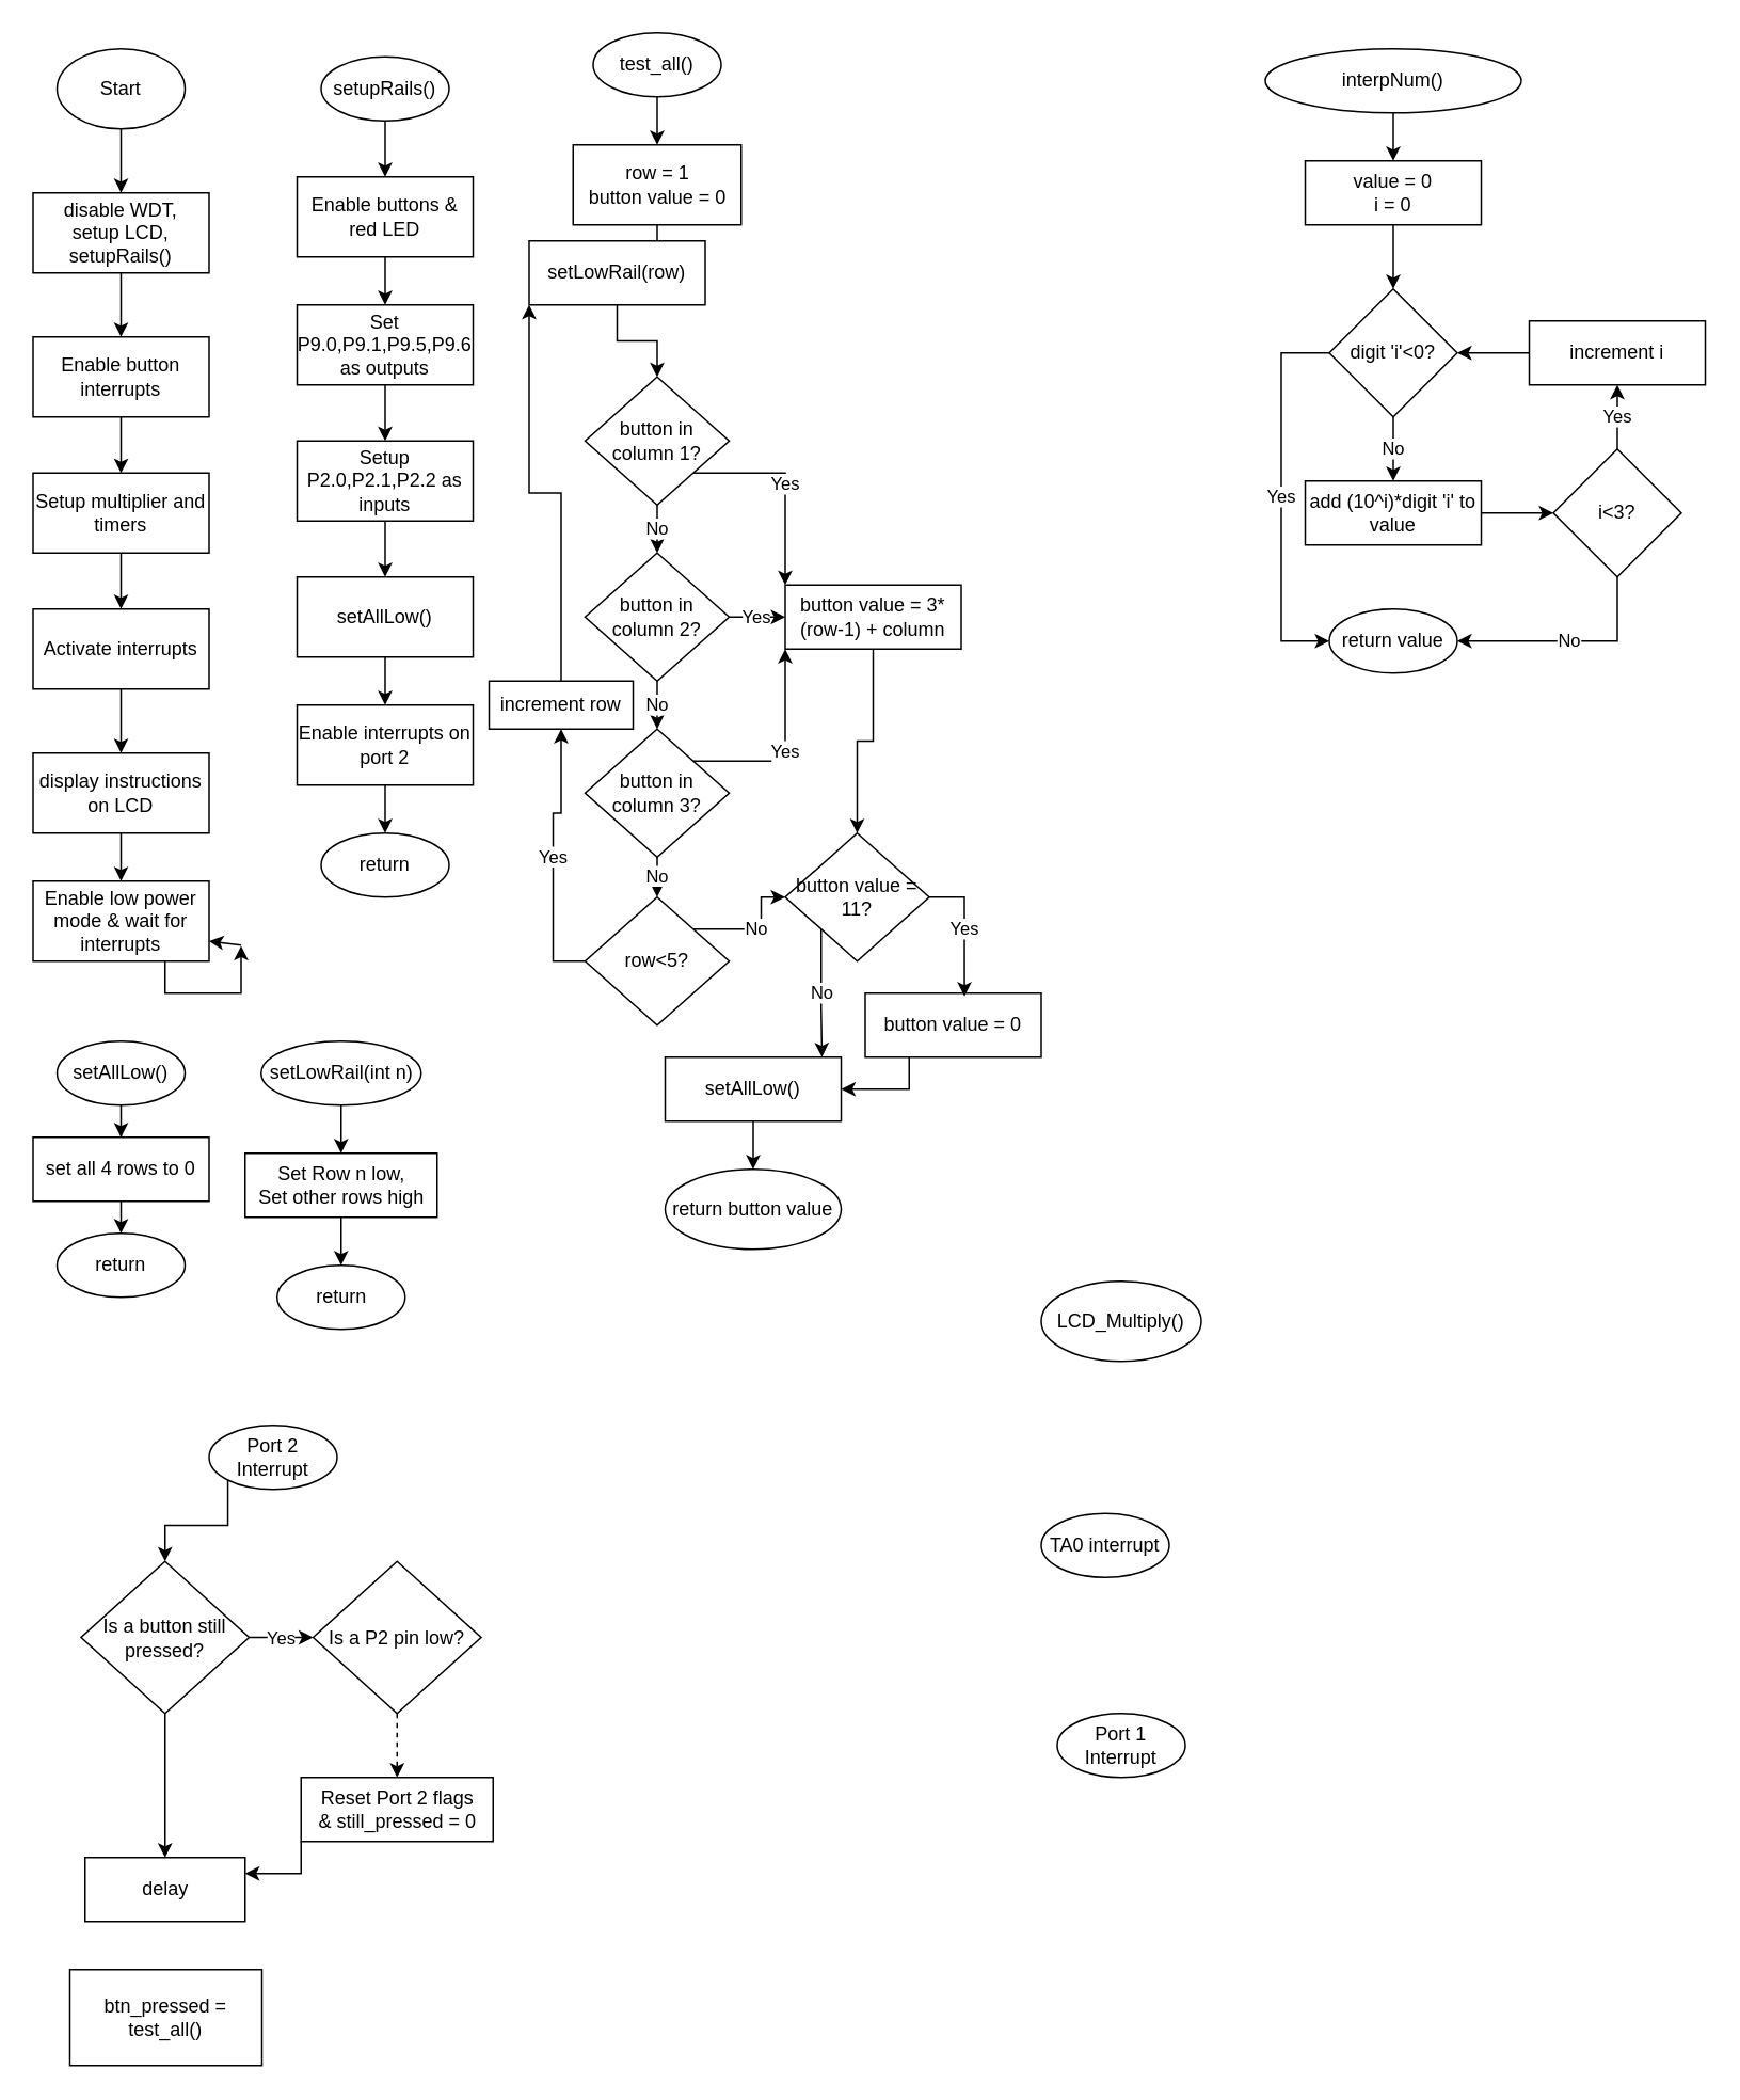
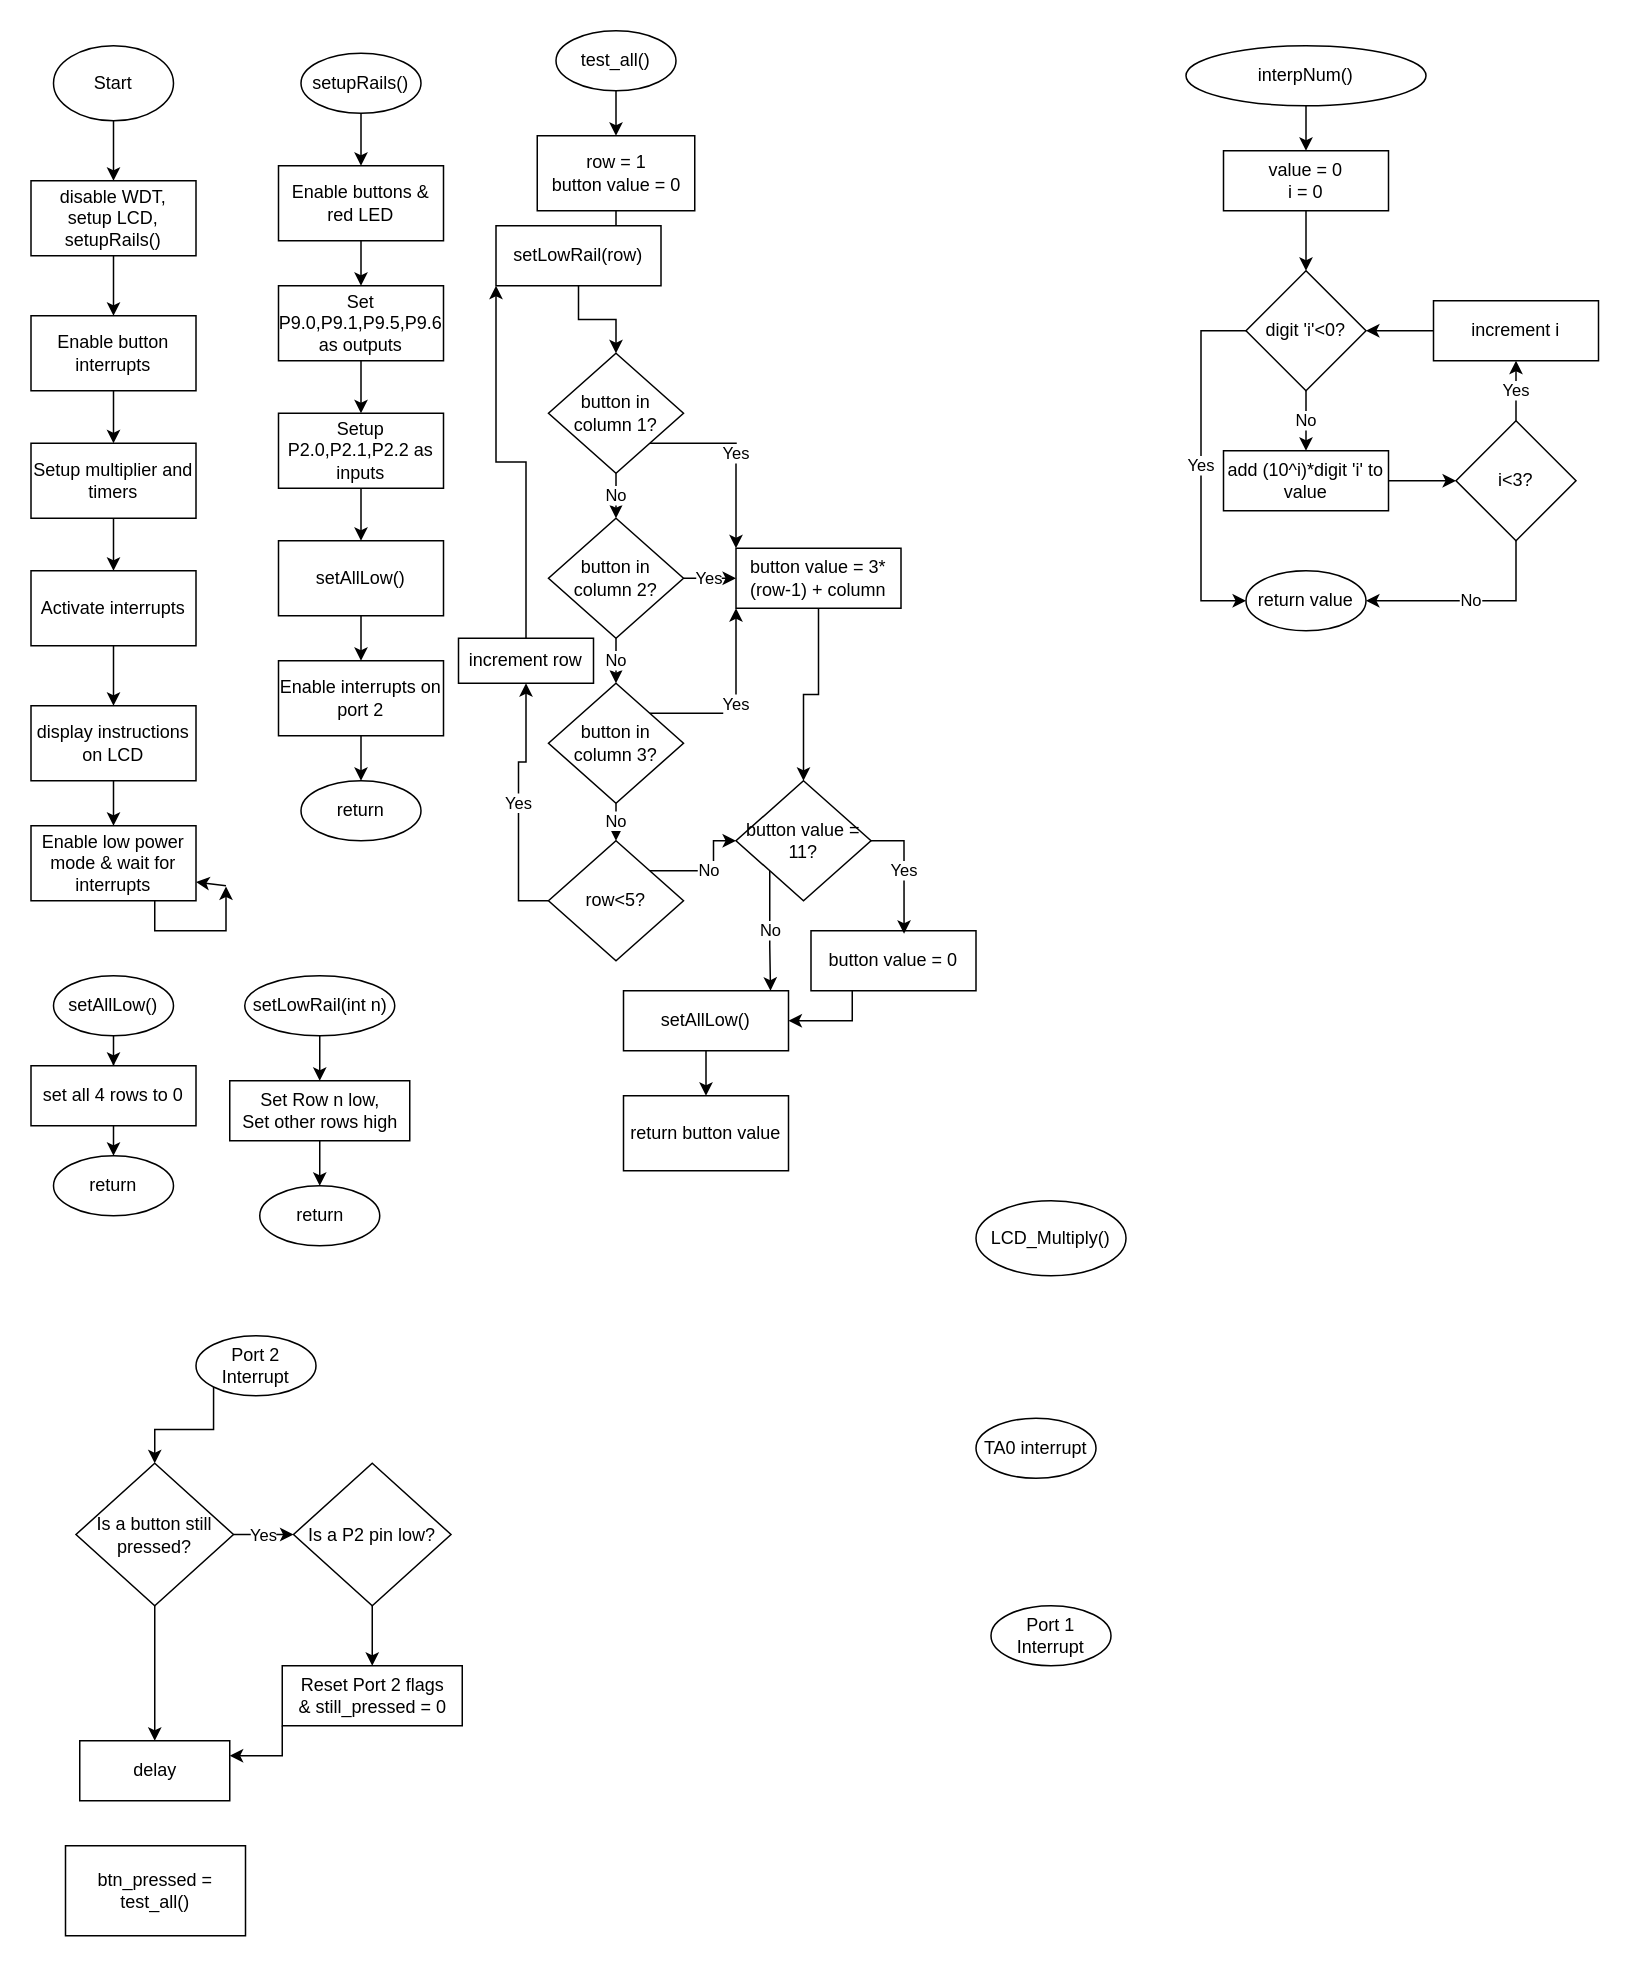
- <mxCell id="17" value="return button value" style="ellipse;whiteSpace=wrap;html=1;" parent="1" vertex="1"><mxGeometry x="415" y="730" width="110" height="50" as="geometry" /></mxCell>
+ <mxCell id="17" value="return button value" style="whiteSpace=wrap;html=1;rounded=0;" parent="1" vertex="1"><mxGeometry x="415" y="730" width="110" height="50" as="geometry" /></mxCell>
- <mxCell id="94" value="" style="edgeStyle=orthogonalEdgeStyle;rounded=0;orthogonalLoop=1;jettySize=auto;html=1;dashed=1;" edge="1" parent="1" source="95" target="97"><mxGeometry relative="1" as="geometry" /></mxCell>
+ <mxCell id="94" value="" style="edgeStyle=orthogonalEdgeStyle;rounded=0;orthogonalLoop=1;jettySize=auto;html=1;" edge="1" parent="1" source="95" target="97"><mxGeometry relative="1" as="geometry" /></mxCell>
